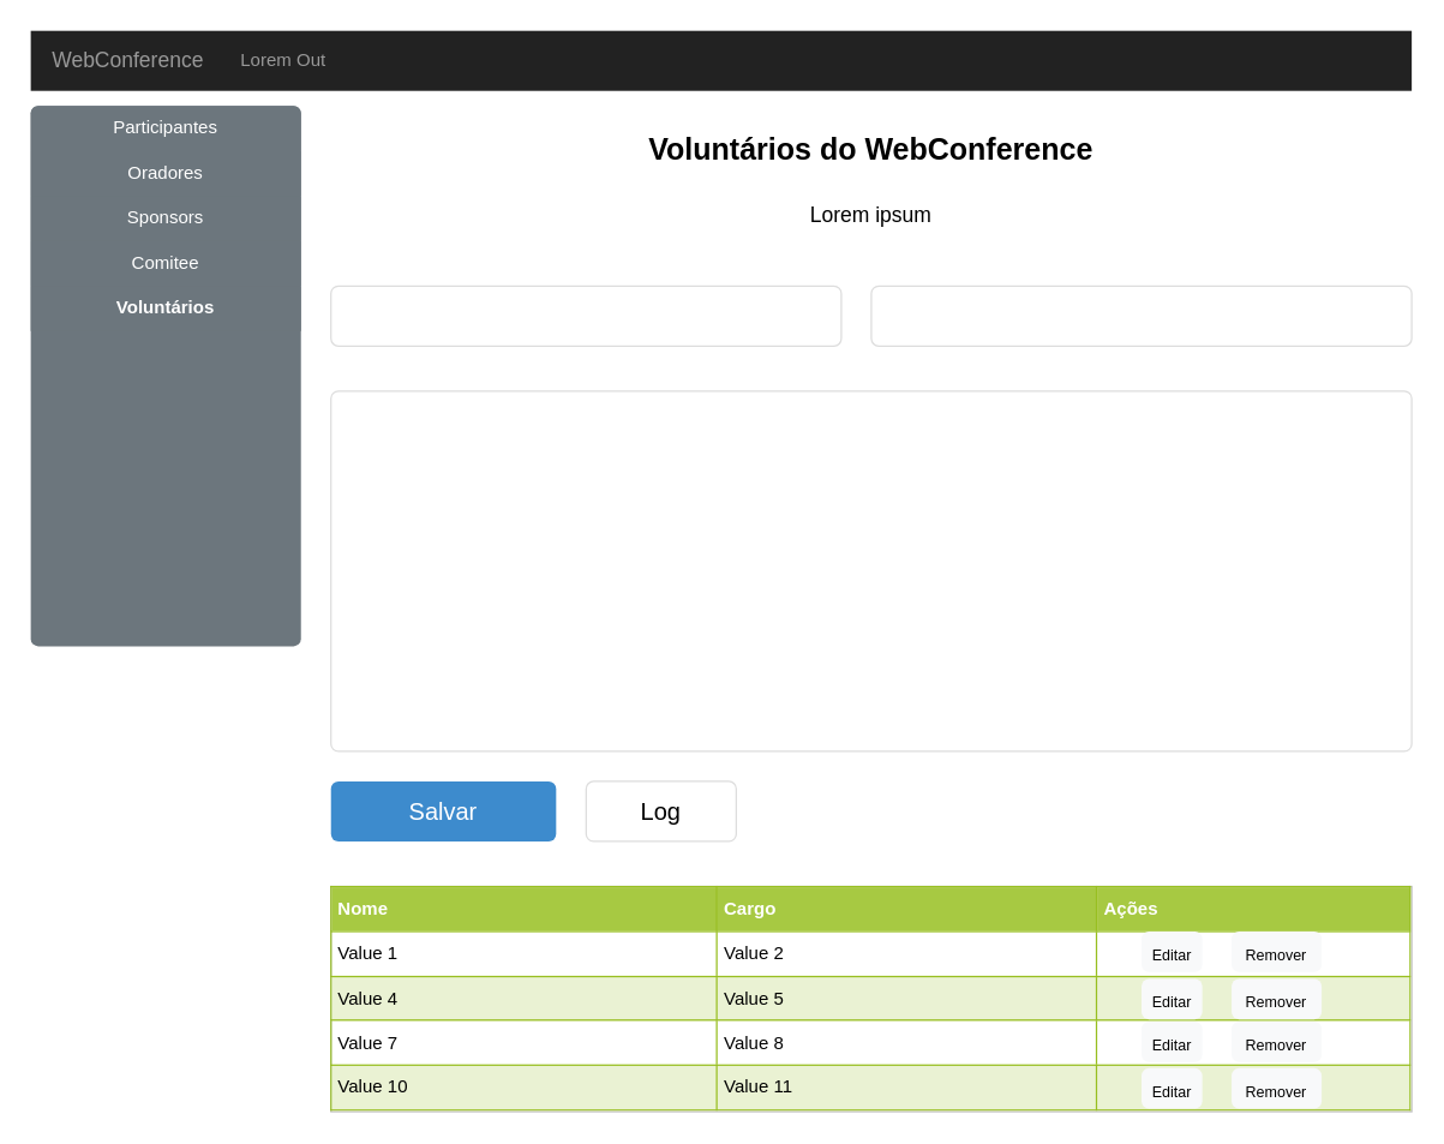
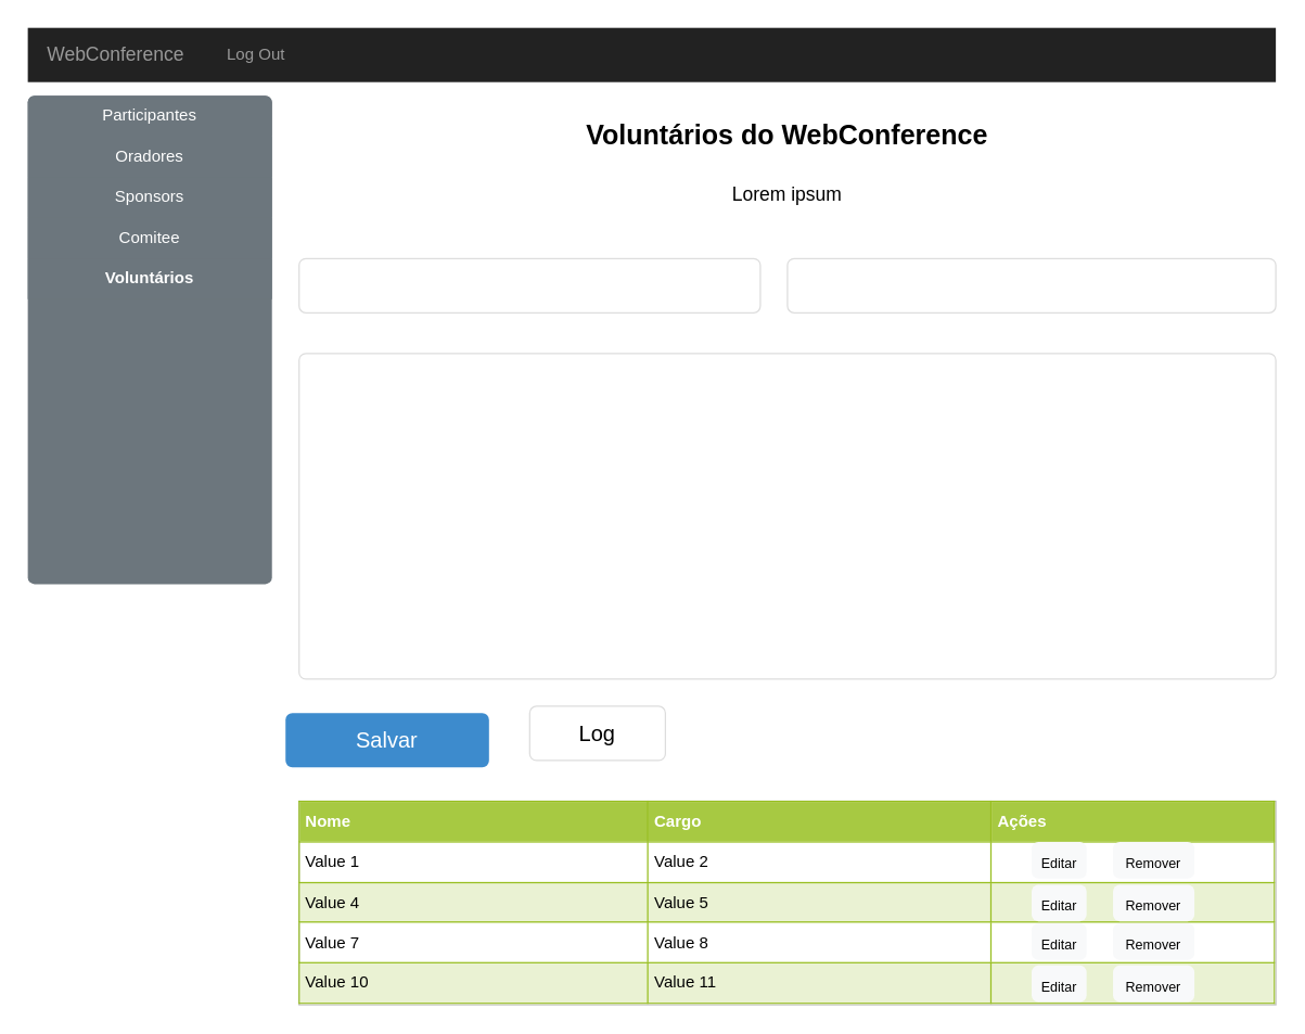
- <mxCell id="4" value="Lorem Out" style="html=1;shadow=0;dashed=0;fillColor=none;strokeColor=none;shape=mxgraph.bootstrap.rect;fontColor=#999999;whiteSpace=wrap;" parent="2" vertex="1"><mxGeometry x="128.004" width="80.5" height="40" as="geometry" /></mxCell>
+ <mxCell id="4" value="Log Out" style="html=1;shadow=0;dashed=0;fillColor=none;strokeColor=none;shape=mxgraph.bootstrap.rect;fontColor=#999999;whiteSpace=wrap;" parent="2" vertex="1"><mxGeometry x="128.004" width="80.5" height="40" as="geometry" /></mxCell>
- <mxCell id="7" value="Salvar" style="html=1;shadow=0;dashed=0;shape=mxgraph.bootstrap.rrect;align=center;rSize=5;strokeColor=none;fillColor=#3D8BCD;fontColor=#ffffff;fontSize=16;whiteSpace=wrap;rounded=0;" parent="1" vertex="1"><mxGeometry x="220" y="520" width="150" height="40" as="geometry" /></mxCell>
+ <mxCell id="7" value="Salvar" style="html=1;shadow=0;dashed=0;shape=mxgraph.bootstrap.rrect;align=center;rSize=5;strokeColor=none;fillColor=#3D8BCD;fontColor=#ffffff;fontSize=16;whiteSpace=wrap;rounded=0;" parent="1" vertex="1"><mxGeometry x="210" y="525" width="150" height="40" as="geometry" /></mxCell>
